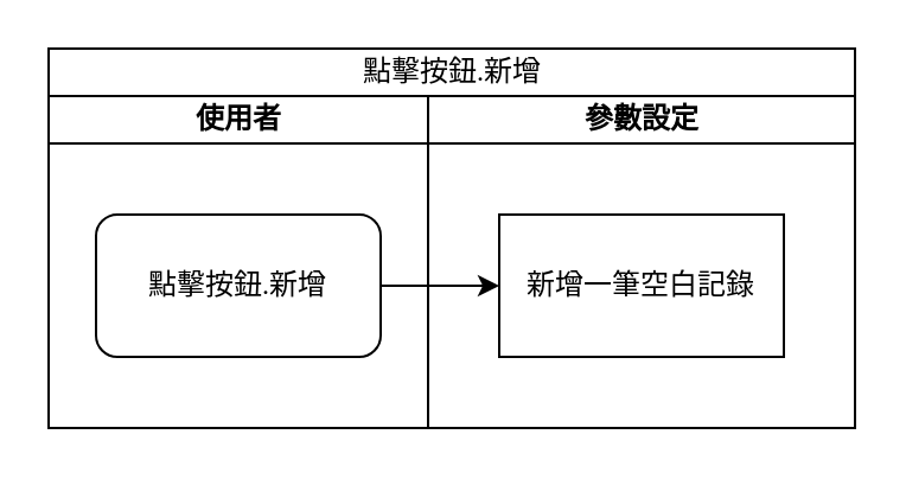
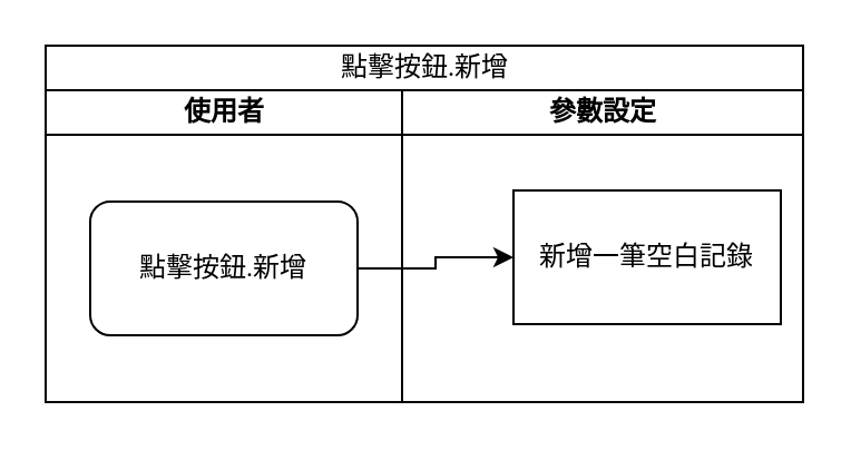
- <mxCell id="14" value="新增一筆空白記錄" style="rounded=1;whiteSpace=wrap;html=1;arcSize=0;" vertex="1" parent="13"><mxGeometry x="30" y="50" width="120" height="60" as="geometry" /></mxCell>
+ <mxCell id="14" value="新增一筆空白記錄" style="rounded=1;whiteSpace=wrap;html=1;arcSize=0;" vertex="1" parent="13"><mxGeometry x="50" y="45" width="120" height="60" as="geometry" /></mxCell>
